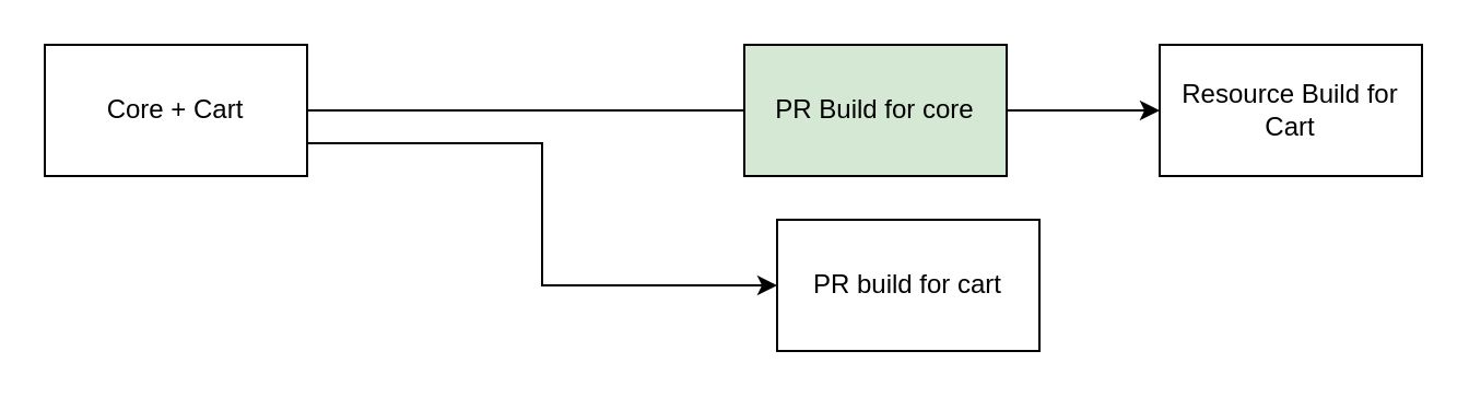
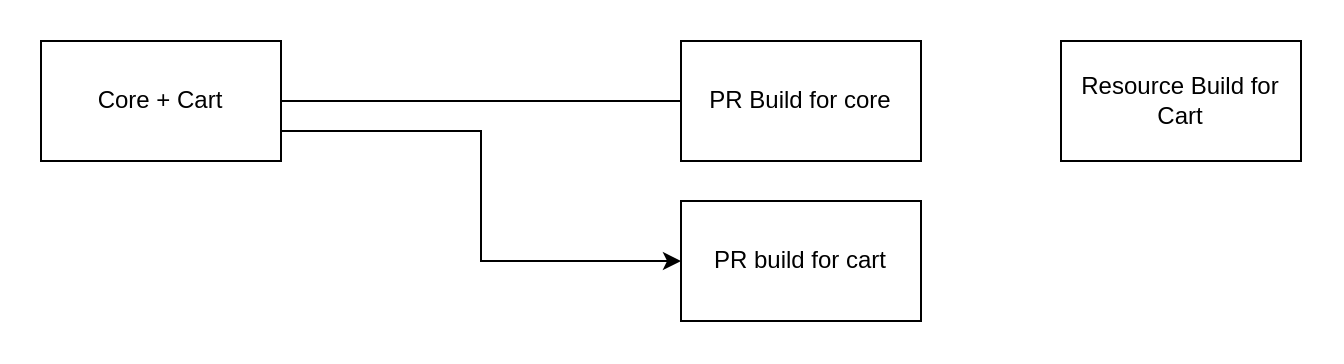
- <mxCell id="6" value="PR Build for core" style="rounded=0;whiteSpace=wrap;html=1;fillColor=#d5e8d4;" vertex="1" parent="1"><mxGeometry x="340" y="20" width="120" height="60" as="geometry" /></mxCell>
+ <mxCell id="6" value="PR Build for core" style="rounded=0;whiteSpace=wrap;html=1;" vertex="1" parent="1"><mxGeometry x="340" y="20" width="120" height="60" as="geometry" /></mxCell>
- <mxCell id="5" style="edgeStyle=orthogonalEdgeStyle;rounded=0;orthogonalLoop=1;jettySize=auto;html=1;exitX=1;exitY=0.5;exitDx=0;exitDy=0;entryX=0;entryY=0.5;entryDx=0;entryDy=0;" edge="1" parent="1" source="6" target="8"><mxGeometry relative="1" as="geometry" /></mxCell>
- <mxCell id="7" value="PR build for cart" style="rounded=0;whiteSpace=wrap;html=1;" vertex="1" parent="1"><mxGeometry x="355" y="100" width="120" height="60" as="geometry" /></mxCell>
+ <mxCell id="7" value="PR build for cart" style="rounded=0;whiteSpace=wrap;html=1;" vertex="1" parent="1"><mxGeometry x="340" y="100" width="120" height="60" as="geometry" /></mxCell>
